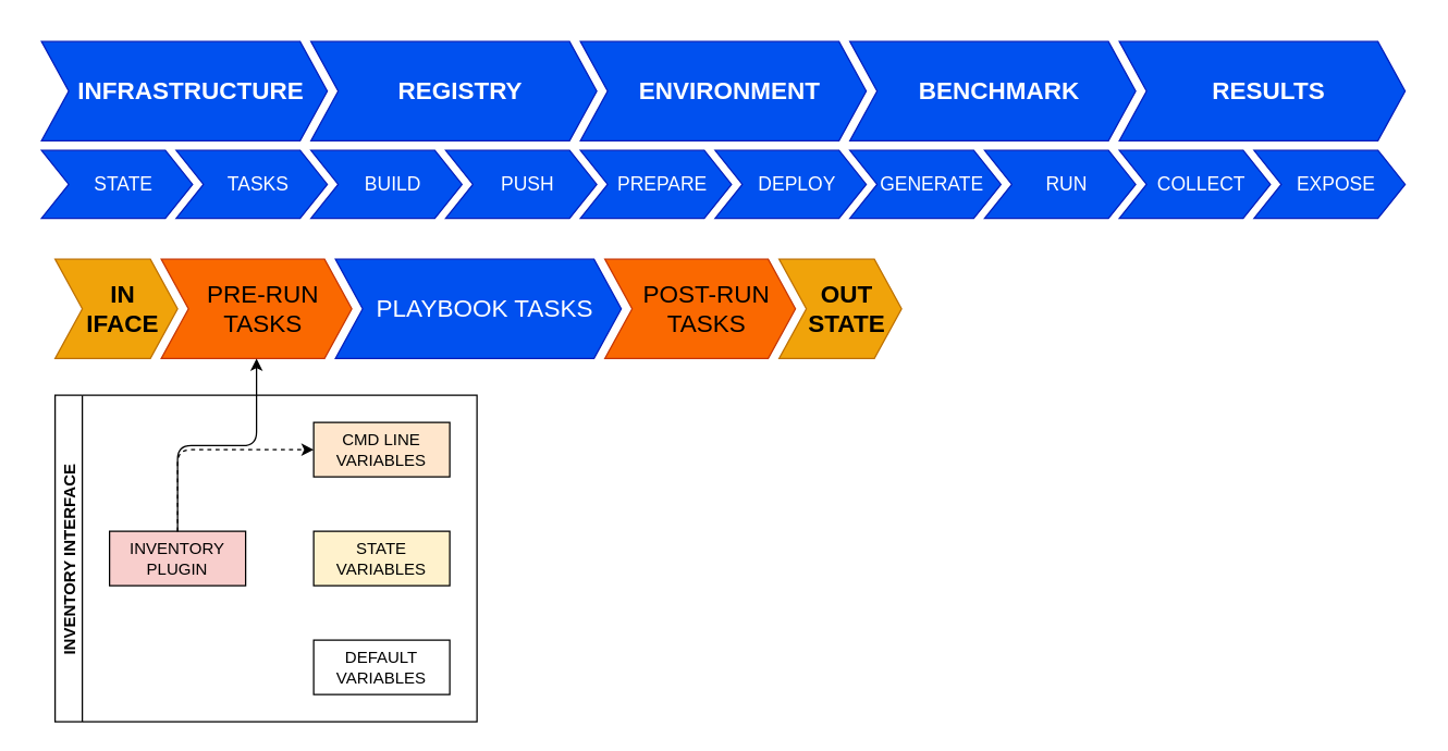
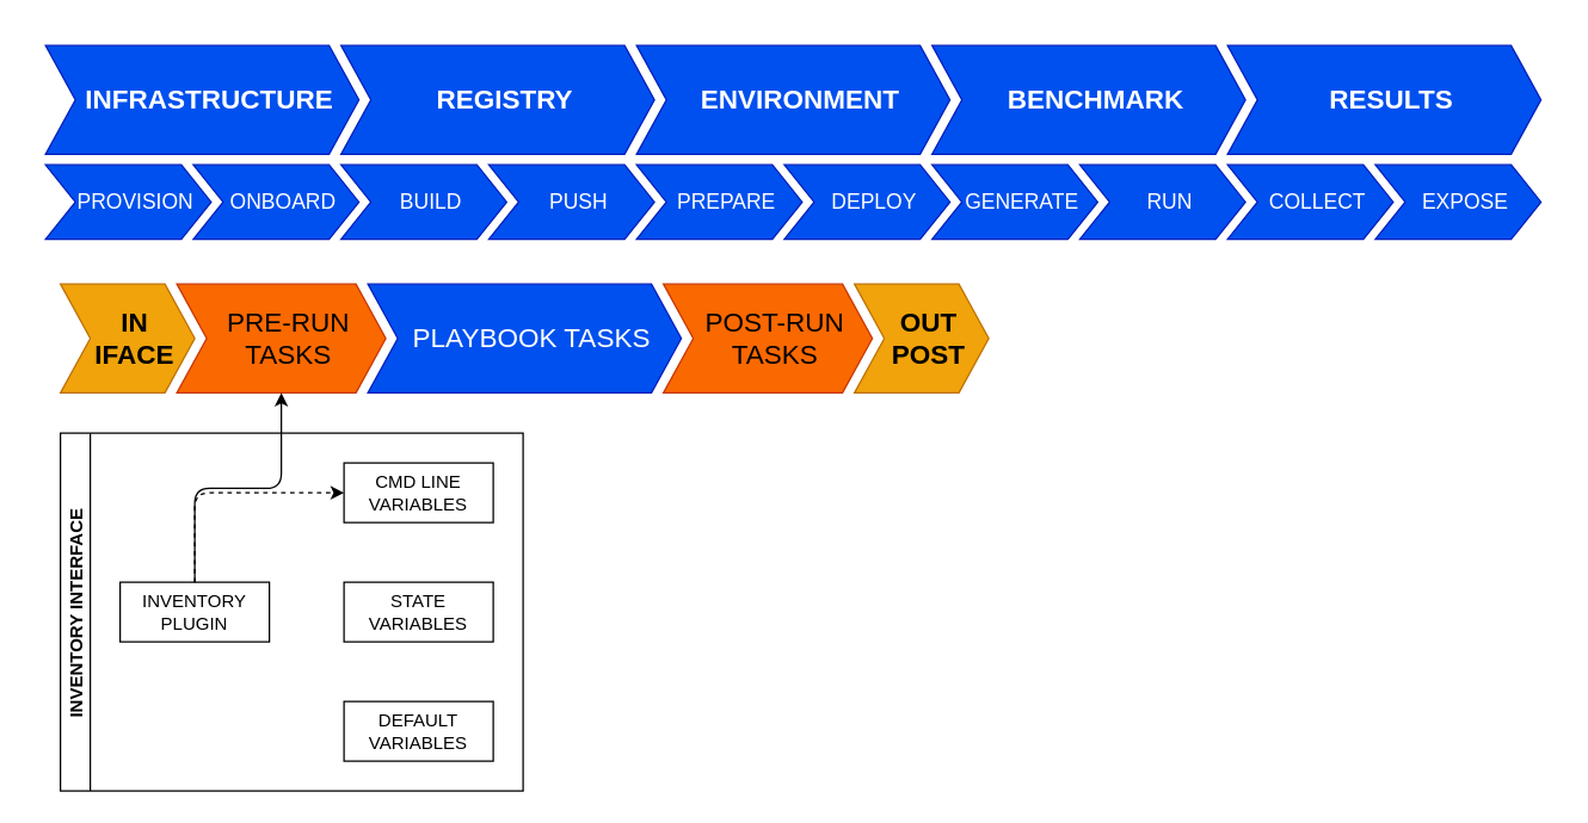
- <mxCell id="3" value="STATE" style="shape=step;perimeter=stepPerimeter;fixedSize=1;points=[];whiteSpace=wrap;html=1;fontSize=14;spacingLeft=10;noLabel=0;fillColor=#0050ef;strokeColor=#001DBC;fontColor=#ffffff;" vertex="1" parent="2"><mxGeometry x="10" y="10" width="111" height="50" as="geometry" /></mxCell>
+ <mxCell id="3" value="PROVISION" style="shape=step;perimeter=stepPerimeter;fixedSize=1;points=[];whiteSpace=wrap;html=1;fontSize=14;spacingLeft=10;noLabel=0;fillColor=#0050ef;strokeColor=#001DBC;fontColor=#ffffff;" vertex="1" parent="2"><mxGeometry x="10" y="10" width="111" height="50" as="geometry" /></mxCell>
- <mxCell id="4" value="TASKS" style="shape=step;perimeter=stepPerimeter;fixedSize=1;points=[];whiteSpace=wrap;html=1;fontSize=14;spacingLeft=10;noLabel=0;fillColor=#0050ef;strokeColor=#001DBC;fontColor=#ffffff;" vertex="1" parent="2"><mxGeometry x="109" y="10" width="111" height="50" as="geometry" /></mxCell>
+ <mxCell id="4" value="ONBOARD" style="shape=step;perimeter=stepPerimeter;fixedSize=1;points=[];whiteSpace=wrap;html=1;fontSize=14;spacingLeft=10;noLabel=0;fillColor=#0050ef;strokeColor=#001DBC;fontColor=#ffffff;" vertex="1" parent="2"><mxGeometry x="109" y="10" width="111" height="50" as="geometry" /></mxCell>
- <mxCell id="24" value="&lt;span style=&quot;color: rgb(0, 0, 0);&quot;&gt;OUT&lt;/span&gt;&lt;br style=&quot;color: rgb(0, 0, 0);&quot;&gt;&lt;span style=&quot;color: rgb(0, 0, 0);&quot;&gt;STATE&lt;br&gt;&lt;/span&gt;" style="shape=step;perimeter=stepPerimeter;fixedSize=1;points=[];whiteSpace=wrap;html=1;fontSize=18;spacingLeft=10;noLabel=0;fillColor=#f0a30a;strokeColor=#BD7000;fontColor=#000000;fontStyle=1" vertex="1" parent="19"><mxGeometry x="542" y="10" width="90" height="73" as="geometry" /></mxCell>
+ <mxCell id="24" value="&lt;span style=&quot;color: rgb(0, 0, 0);&quot;&gt;OUT&lt;/span&gt;&lt;br style=&quot;color: rgb(0, 0, 0);&quot;&gt;&lt;span style=&quot;color: rgb(0, 0, 0);&quot;&gt;POST&lt;br&gt;&lt;/span&gt;" style="shape=step;perimeter=stepPerimeter;fixedSize=1;points=[];whiteSpace=wrap;html=1;fontSize=18;spacingLeft=10;noLabel=0;fillColor=#f0a30a;strokeColor=#BD7000;fontColor=#000000;fontStyle=1" vertex="1" parent="19"><mxGeometry x="542" y="10" width="90" height="73" as="geometry" /></mxCell>
- <mxCell id="27" value="CMD LINE&lt;br&gt;VARIABLES" style="whiteSpace=wrap;html=1;fillColor=#ffe6cc;" vertex="1" parent="25"><mxGeometry x="190" y="20" width="100" height="40" as="geometry" /></mxCell>
+ <mxCell id="27" value="CMD LINE&lt;br&gt;VARIABLES" style="whiteSpace=wrap;html=1;" vertex="1" parent="25"><mxGeometry x="190" y="20" width="100" height="40" as="geometry" /></mxCell>
- <mxCell id="26" value="INVENTORY&lt;br&gt;PLUGIN" style="whiteSpace=wrap;html=1;fillColor=#f8cecc;" vertex="1" parent="25"><mxGeometry x="40" y="100" width="100" height="40" as="geometry" /></mxCell>
+ <mxCell id="26" value="INVENTORY&lt;br&gt;PLUGIN" style="whiteSpace=wrap;html=1;" vertex="1" parent="25"><mxGeometry x="40" y="100" width="100" height="40" as="geometry" /></mxCell>
- <mxCell id="29" value="STATE&lt;br&gt;VARIABLES" style="whiteSpace=wrap;html=1;fillColor=#fff2cc;" vertex="1" parent="25"><mxGeometry x="190" y="100" width="100" height="40" as="geometry" /></mxCell>
+ <mxCell id="29" value="STATE&lt;br&gt;VARIABLES" style="whiteSpace=wrap;html=1;" vertex="1" parent="25"><mxGeometry x="190" y="100" width="100" height="40" as="geometry" /></mxCell>
